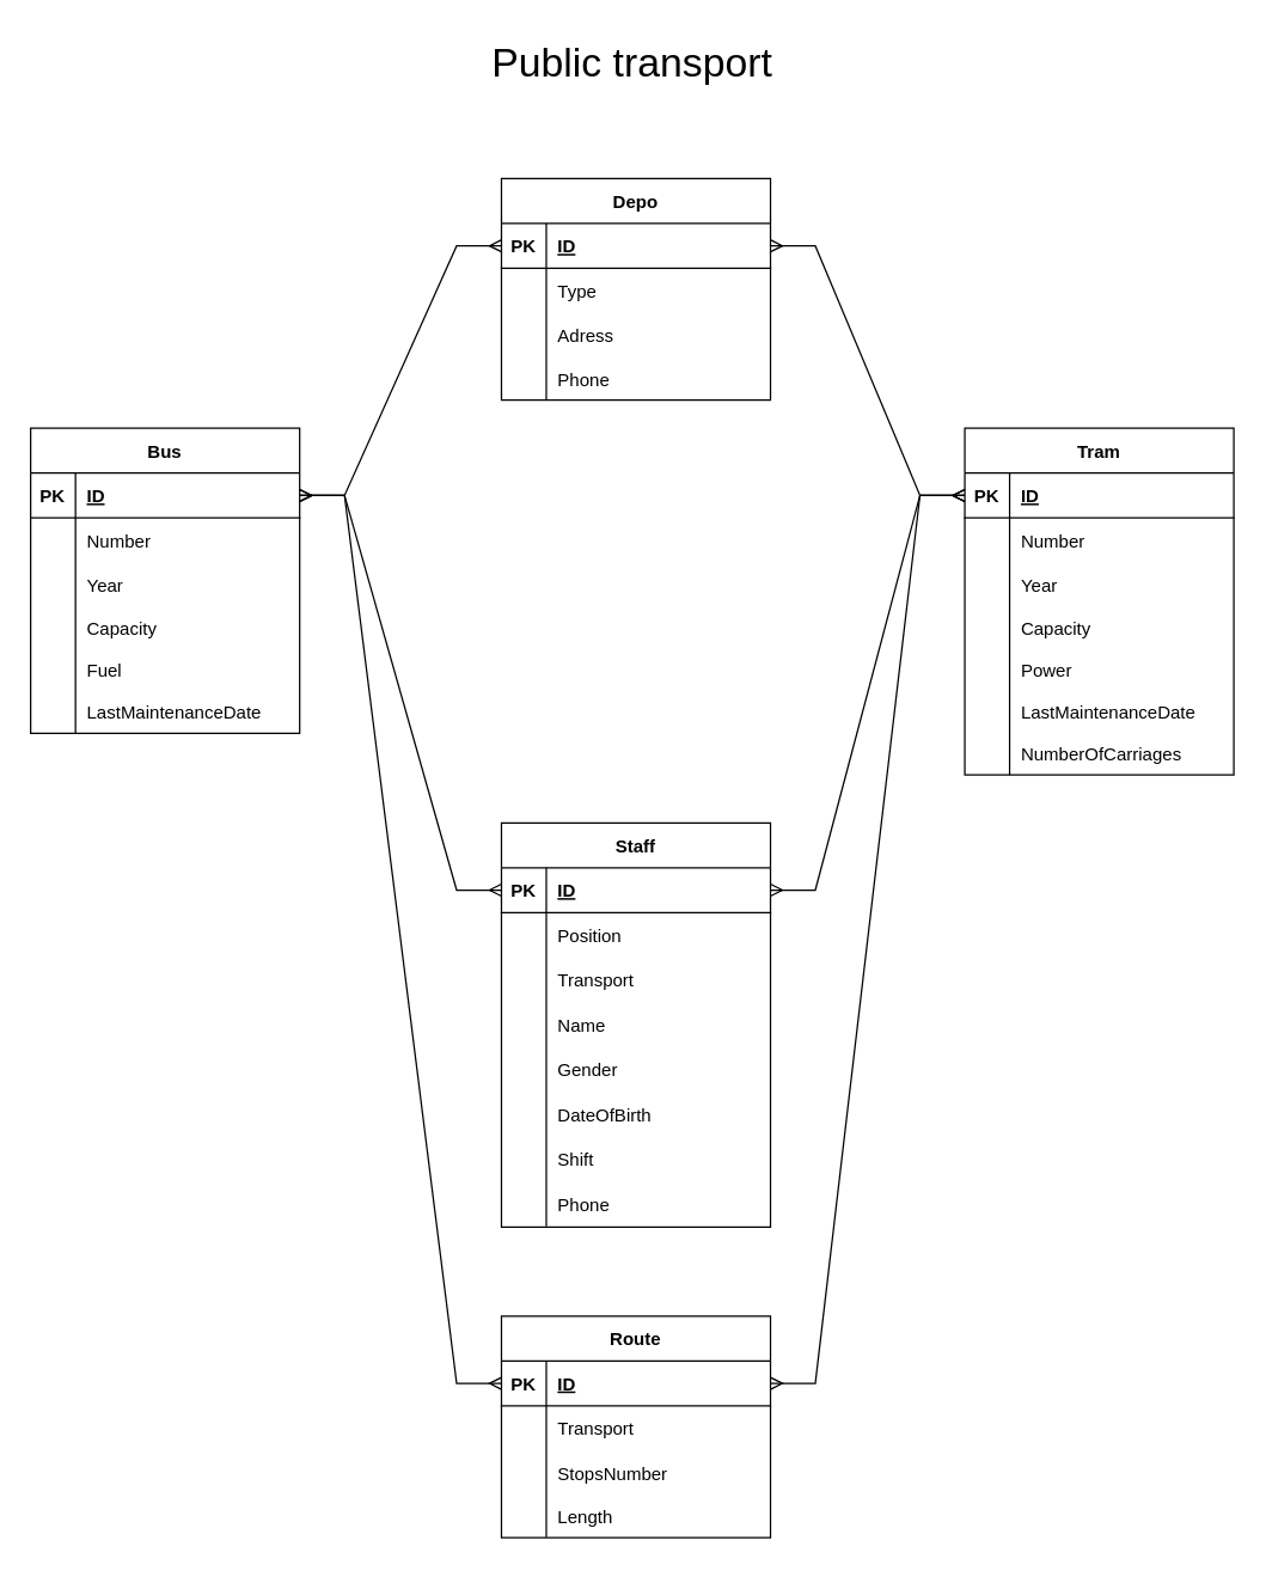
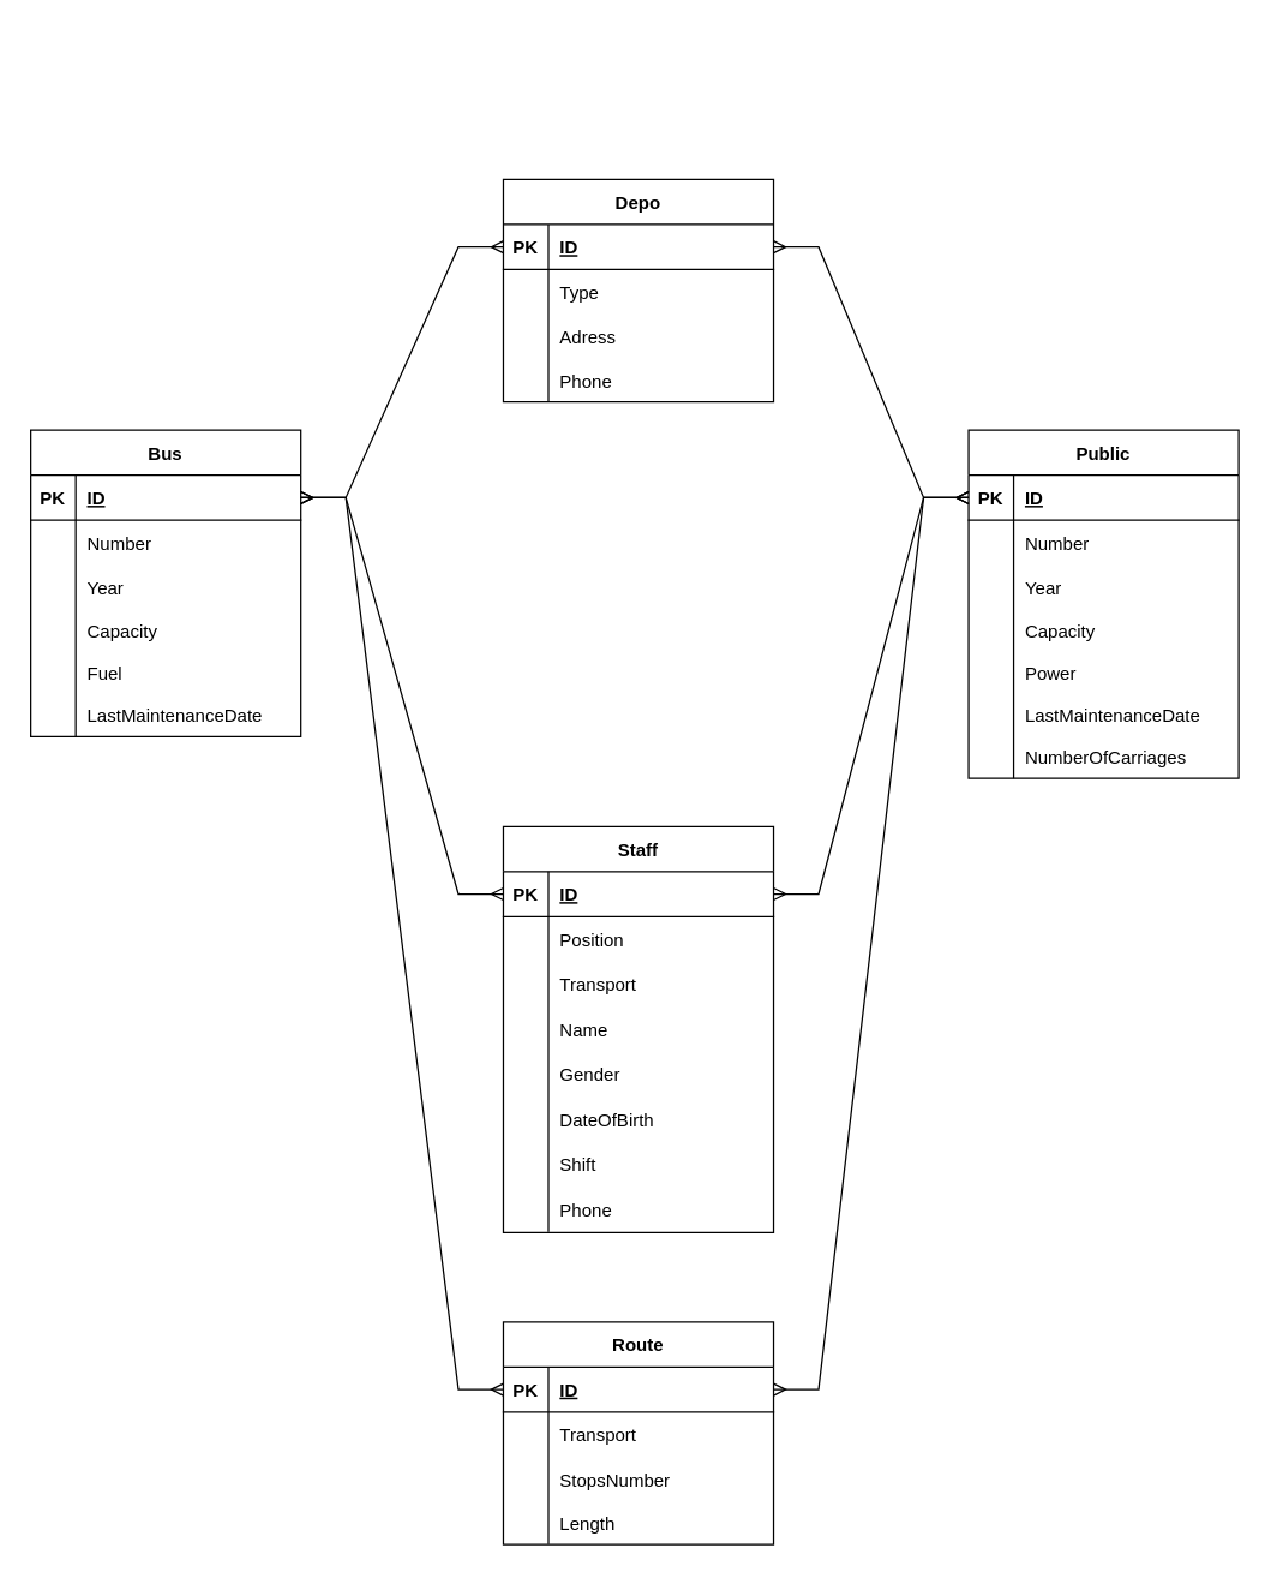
- <mxCell id="27" value="&lt;font style=&quot;font-size: 27px;&quot;&gt;Public transport&amp;nbsp;&lt;/font&gt;" style="text;html=1;align=center;verticalAlign=middle;resizable=0;points=[];autosize=1;strokeColor=none;fillColor=none;" vertex="1" parent="1"><mxGeometry x="319" width="213" height="44" as="geometry" y="20" /></mxCell>
- <mxCell id="47" value="Tram" style="shape=table;startSize=30;container=1;collapsible=1;childLayout=tableLayout;fixedRows=1;rowLines=0;fontStyle=1;align=center;resizeLast=1;" vertex="1" parent="1"><mxGeometry x="645" y="286" width="180" height="232" as="geometry" /></mxCell>
+ <mxCell id="47" value="Public" style="shape=table;startSize=30;container=1;collapsible=1;childLayout=tableLayout;fixedRows=1;rowLines=0;fontStyle=1;align=center;resizeLast=1;" vertex="1" parent="1"><mxGeometry x="645" y="286" width="180" height="232" as="geometry" /></mxCell>
